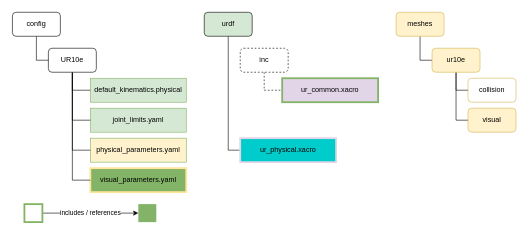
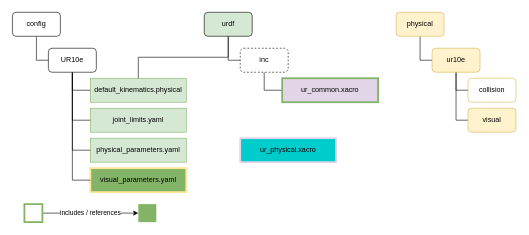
- <mxCell id="21" value="meshes" style="rounded=1;whiteSpace=wrap;html=1;fillColor=#fff2cc;strokeColor=#d6b656;" parent="1" vertex="1"><mxGeometry x="660" width="80" height="40" as="geometry" y="20" /></mxCell>
+ <mxCell id="21" value="physical" style="rounded=1;whiteSpace=wrap;html=1;fillColor=#fff2cc;strokeColor=#d6b656;" parent="1" vertex="1"><mxGeometry x="660" width="80" height="40" as="geometry" y="20" /></mxCell>
+ <mxCell id="13" style="edgeStyle=orthogonalEdgeStyle;rounded=0;orthogonalLoop=1;jettySize=auto;html=1;exitX=0.5;exitY=1;exitDx=0;exitDy=0;entryX=0;entryY=0.5;entryDx=0;entryDy=0;endArrow=none;endFill=0;" parent="1" source="15" target="17" edge="1"><mxGeometry relative="1" as="geometry" /></mxCell>
- <mxCell id="16" style="edgeStyle=orthogonalEdgeStyle;rounded=0;orthogonalLoop=1;jettySize=auto;html=1;exitX=0.5;exitY=1;exitDx=0;exitDy=0;entryX=0;entryY=0.5;entryDx=0;entryDy=0;endArrow=none;endFill=0;dashed=1;" parent="1" source="17" target="18" edge="1"><mxGeometry relative="1" as="geometry" /></mxCell>
+ <mxCell id="16" style="edgeStyle=orthogonalEdgeStyle;rounded=0;orthogonalLoop=1;jettySize=auto;html=1;exitX=0.5;exitY=1;exitDx=0;exitDy=0;entryX=0;entryY=0.5;entryDx=0;entryDy=0;endArrow=none;endFill=0;" parent="1" source="17" target="18" edge="1"><mxGeometry relative="1" as="geometry" /></mxCell>
- <mxCell id="14" style="edgeStyle=orthogonalEdgeStyle;rounded=0;orthogonalLoop=1;jettySize=auto;html=1;exitX=0.5;exitY=1;exitDx=0;exitDy=0;entryX=0;entryY=0.5;entryDx=0;entryDy=0;endArrow=none;endFill=0;" parent="1" source="15" target="19" edge="1"><mxGeometry relative="1" as="geometry" /></mxCell>
+ <mxCell id="14" style="edgeStyle=orthogonalEdgeStyle;rounded=0;orthogonalLoop=1;jettySize=auto;html=1;exitX=0.5;exitY=1;exitDx=0;exitDy=0;endArrow=none;endFill=0;" parent="1" source="15" target="2" edge="1"><mxGeometry relative="1" as="geometry" /></mxCell>
- <mxCell id="4" value="physical_parameters.yaml" style="rounded=0;whiteSpace=wrap;html=1;fillColor=#fff2cc;strokeColor=#82b366;strokeWidth=1;" parent="1" vertex="1"><mxGeometry x="150" y="230" width="160" height="40" as="geometry" /></mxCell>
+ <mxCell id="4" value="physical_parameters.yaml" style="rounded=0;whiteSpace=wrap;html=1;fillColor=#d5e8d4;strokeColor=#82b366;strokeWidth=1;" parent="1" vertex="1"><mxGeometry x="150" y="230" width="160" height="40" as="geometry" /></mxCell>
